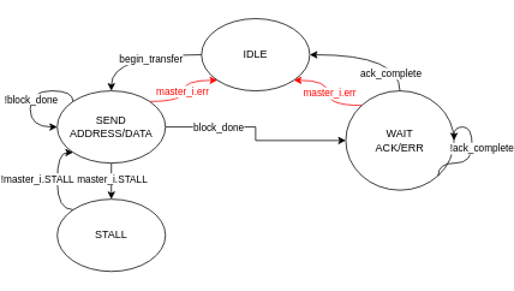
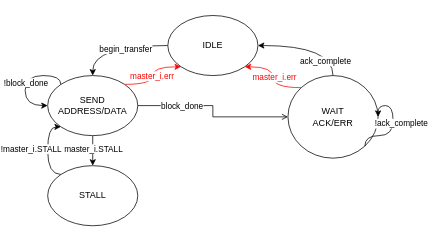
- <mxCell id="7" style="edgeStyle=orthogonalEdgeStyle;rounded=0;orthogonalLoop=1;jettySize=auto;html=1;exitX=1;exitY=0.5;exitDx=0;exitDy=0;entryX=0;entryY=0.5;entryDx=0;entryDy=0;" edge="1" parent="1" source="11" target="16"><mxGeometry relative="1" as="geometry" /></mxCell>
+ <mxCell id="7" style="edgeStyle=orthogonalEdgeStyle;rounded=0;orthogonalLoop=1;jettySize=auto;html=1;exitX=1;exitY=0.5;exitDx=0;exitDy=0;entryX=0;entryY=0.5;entryDx=0;entryDy=0;endArrow=open;" edge="1" parent="1" source="11" target="16"><mxGeometry relative="1" as="geometry" /></mxCell>
